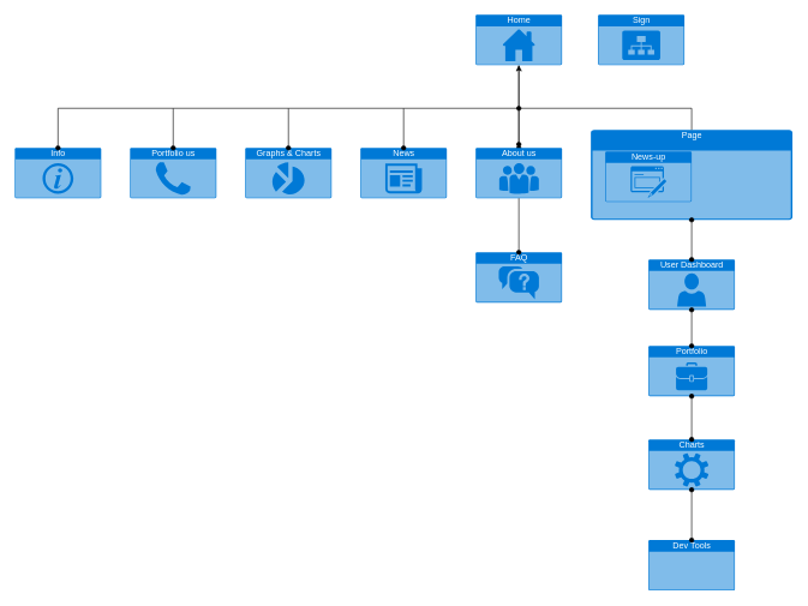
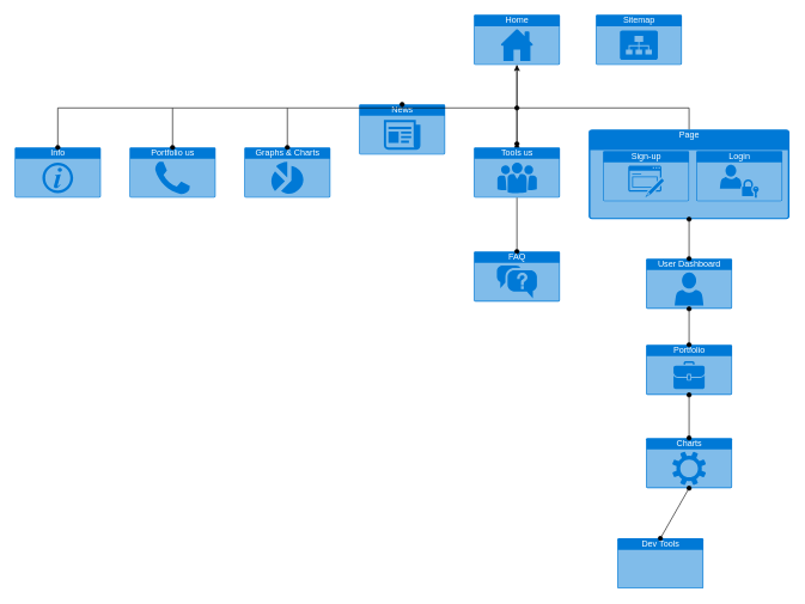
- <mxCell id="21" value="Sign" style="html=1;strokeColor=none;fillColor=#0079D6;labelPosition=center;verticalLabelPosition=middle;verticalAlign=top;align=center;fontSize=12;outlineConnect=0;spacingTop=-6;fontColor=#FFFFFF;sketch=0;shape=mxgraph.sitemap.sitemap;" vertex="1" parent="1"><mxGeometry x="830" y="20" width="120" height="70" as="geometry" /></mxCell>
+ <mxCell id="21" value="Sitemap" style="html=1;strokeColor=none;fillColor=#0079D6;labelPosition=center;verticalLabelPosition=middle;verticalAlign=top;align=center;fontSize=12;outlineConnect=0;spacingTop=-6;fontColor=#FFFFFF;sketch=0;shape=mxgraph.sitemap.sitemap;" vertex="1" parent="1"><mxGeometry x="830" y="20" width="120" height="70" as="geometry" /></mxCell>
- <mxCell id="8" value="About us" style="html=1;strokeColor=none;fillColor=#0079D6;labelPosition=center;verticalLabelPosition=middle;verticalAlign=top;align=center;fontSize=12;outlineConnect=0;spacingTop=-6;fontColor=#FFFFFF;sketch=0;shape=mxgraph.sitemap.about_us;" vertex="1" parent="1"><mxGeometry x="660" y="205" width="120" height="70" as="geometry" /></mxCell>
+ <mxCell id="8" value="Tools us" style="html=1;strokeColor=none;fillColor=#0079D6;labelPosition=center;verticalLabelPosition=middle;verticalAlign=top;align=center;fontSize=12;outlineConnect=0;spacingTop=-6;fontColor=#FFFFFF;sketch=0;shape=mxgraph.sitemap.about_us;" vertex="1" parent="1"><mxGeometry x="660" y="205" width="120" height="70" as="geometry" /></mxCell>
- <mxCell id="10" value="News-up" style="html=1;strokeColor=none;fillColor=#0079D6;labelPosition=center;verticalLabelPosition=middle;verticalAlign=top;align=center;fontSize=12;outlineConnect=0;spacingTop=-6;fontColor=#FFFFFF;sketch=0;shape=mxgraph.sitemap.form;" vertex="1" parent="1"><mxGeometry x="840" y="210" width="120" height="70" as="geometry" /></mxCell>
+ <mxCell id="10" value="Sign-up" style="html=1;strokeColor=none;fillColor=#0079D6;labelPosition=center;verticalLabelPosition=middle;verticalAlign=top;align=center;fontSize=12;outlineConnect=0;spacingTop=-6;fontColor=#FFFFFF;sketch=0;shape=mxgraph.sitemap.form;" vertex="1" parent="1"><mxGeometry x="840" y="210" width="120" height="70" as="geometry" /></mxCell>
- <mxCell id="4" value="News" style="html=1;strokeColor=none;fillColor=#0079D6;labelPosition=center;verticalLabelPosition=middle;verticalAlign=top;align=center;fontSize=12;outlineConnect=0;spacingTop=-6;fontColor=#FFFFFF;sketch=0;shape=mxgraph.sitemap.news;" vertex="1" parent="1"><mxGeometry x="500" y="205" width="120" height="70" as="geometry" /></mxCell>
+ <mxCell id="4" value="News" style="html=1;strokeColor=none;fillColor=#0079D6;labelPosition=center;verticalLabelPosition=middle;verticalAlign=top;align=center;fontSize=12;outlineConnect=0;spacingTop=-6;fontColor=#FFFFFF;sketch=0;shape=mxgraph.sitemap.news;" vertex="1" parent="1"><mxGeometry x="500" y="145" width="120" height="70" as="geometry" /></mxCell>
+ <mxCell id="6" value="Login" style="html=1;strokeColor=none;fillColor=#0079D6;labelPosition=center;verticalLabelPosition=middle;verticalAlign=top;align=center;fontSize=12;outlineConnect=0;spacingTop=-6;fontColor=#FFFFFF;sketch=0;shape=mxgraph.sitemap.login;" vertex="1" parent="1"><mxGeometry x="970" y="210" width="120" height="70" as="geometry" /></mxCell>
- <mxCell id="3" value="Dev Tools" style="html=1;strokeColor=none;fillColor=#0079D6;labelPosition=center;verticalLabelPosition=middle;verticalAlign=top;align=center;fontSize=12;outlineConnect=0;spacingTop=-6;fontColor=#FFFFFF;sketch=0;shape=mxgraph.sitemap.page;" vertex="1" parent="1"><mxGeometry x="900" y="750" width="120" height="70" as="geometry" /></mxCell>
+ <mxCell id="3" value="Dev Tools" style="html=1;strokeColor=none;fillColor=#0079D6;labelPosition=center;verticalLabelPosition=middle;verticalAlign=top;align=center;fontSize=12;outlineConnect=0;spacingTop=-6;fontColor=#FFFFFF;sketch=0;shape=mxgraph.sitemap.page;" vertex="1" parent="1"><mxGeometry x="860" y="750" width="120" height="70" as="geometry" /></mxCell>
